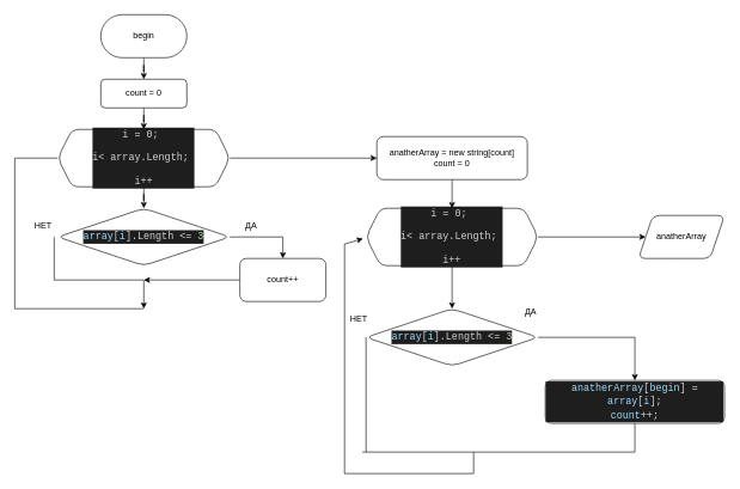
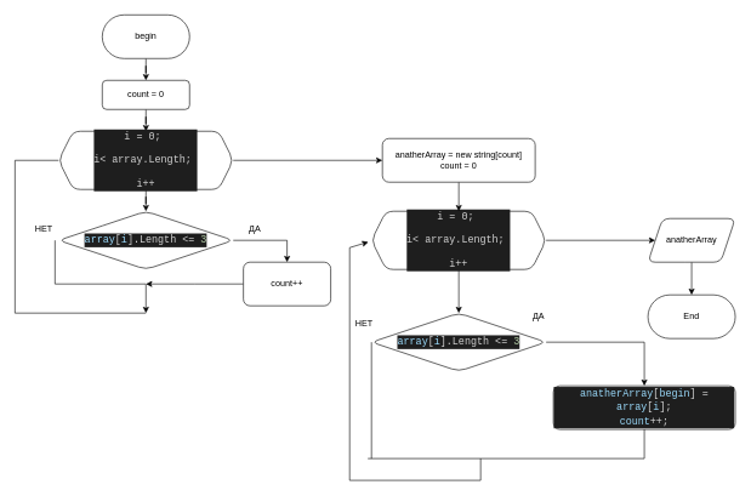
+ <mxCell id="37" value="" style="edgeStyle=orthogonalEdgeStyle;rounded=0;orthogonalLoop=1;jettySize=auto;html=1;" edge="1" parent="1" source="38" target="36"><mxGeometry relative="1" as="geometry" /></mxCell>
+ <mxCell id="36" value="End" style="rounded=1;whiteSpace=wrap;html=1;arcSize=50;" vertex="1" parent="1"><mxGeometry x="890" y="405" width="120" height="60" as="geometry" /></mxCell>
